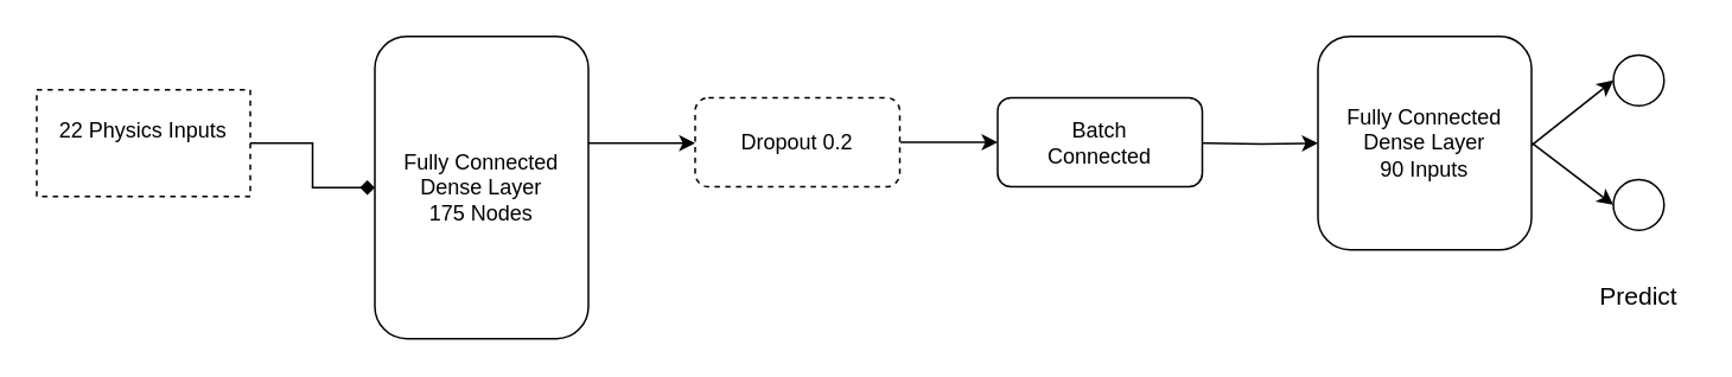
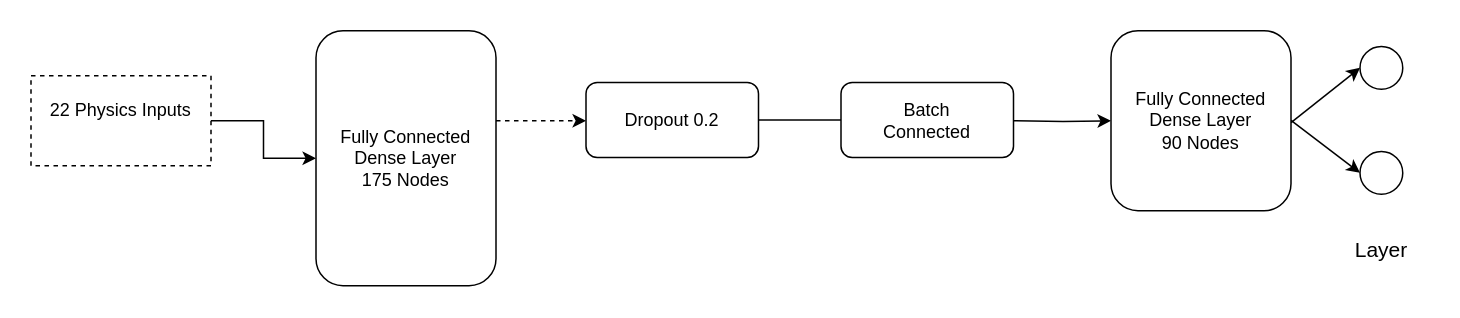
- <mxCell id="7" value="Dropout 0.2" style="rounded=1;whiteSpace=wrap;html=1;dashed=1;" parent="1" vertex="1"><mxGeometry x="390" y="54.5" width="115" height="50" as="geometry" /></mxCell>
+ <mxCell id="7" value="Dropout 0.2" style="rounded=1;whiteSpace=wrap;html=1;" parent="1" vertex="1"><mxGeometry x="390" y="54.5" width="115" height="50" as="geometry" /></mxCell>
- <mxCell id="6" value="" style="edgeStyle=orthogonalEdgeStyle;rounded=0;orthogonalLoop=1;jettySize=auto;html=1;labelBackgroundColor=none;fontSize=13;entryX=0;entryY=0.5;entryDx=0;entryDy=0;" parent="1" source="7" target="14" edge="1"><mxGeometry relative="1" as="geometry"><mxPoint x="600" y="79.5" as="targetPoint" /></mxGeometry></mxCell>
+ <mxCell id="6" value="" style="edgeStyle=orthogonalEdgeStyle;rounded=0;orthogonalLoop=1;jettySize=auto;html=1;labelBackgroundColor=none;fontSize=13;entryX=0;entryY=0.5;entryDx=0;entryDy=0;endArrow=none;" parent="1" source="7" target="14" edge="1"><mxGeometry relative="1" as="geometry"><mxPoint x="600" y="79.5" as="targetPoint" /></mxGeometry></mxCell>
- <mxCell id="4" value="" style="edgeStyle=orthogonalEdgeStyle;rounded=0;orthogonalLoop=1;jettySize=auto;html=1;fontSize=13;labelBackgroundColor=none;" parent="1" source="5" target="7" edge="1"><mxGeometry x="1" y="-120" relative="1" as="geometry"><Array as="points"><mxPoint x="375" y="80" /><mxPoint x="375" y="80" /></Array><mxPoint as="offset" /></mxGeometry></mxCell>
+ <mxCell id="4" value="" style="edgeStyle=orthogonalEdgeStyle;rounded=0;orthogonalLoop=1;jettySize=auto;html=1;fontSize=13;labelBackgroundColor=none;dashed=1;" parent="1" source="5" target="7" edge="1"><mxGeometry x="1" y="-120" relative="1" as="geometry"><Array as="points"><mxPoint x="375" y="80" /><mxPoint x="375" y="80" /></Array><mxPoint as="offset" /></mxGeometry></mxCell>
- <mxCell id="13" value="&lt;div&gt;Fully Connected &lt;br&gt;&lt;/div&gt;&lt;div&gt;Dense Layer&lt;br&gt;&lt;/div&gt;&lt;div&gt;90 Inputs&lt;br&gt;&lt;/div&gt;" style="rounded=1;whiteSpace=wrap;html=1;" parent="1" vertex="1"><mxGeometry x="740" y="20" width="120" height="120" as="geometry" /></mxCell>
+ <mxCell id="13" value="&lt;div&gt;Fully Connected &lt;br&gt;&lt;/div&gt;&lt;div&gt;Dense Layer&lt;br&gt;&lt;/div&gt;&lt;div&gt;90 Nodes&lt;br&gt;&lt;/div&gt;" style="rounded=1;whiteSpace=wrap;html=1;" parent="1" vertex="1"><mxGeometry x="740" y="20" width="120" height="120" as="geometry" /></mxCell>
- <mxCell id="2" value="" style="edgeStyle=orthogonalEdgeStyle;rounded=0;orthogonalLoop=1;jettySize=auto;html=1;entryX=0;entryY=0.5;entryDx=0;entryDy=0;endArrow=diamond;" parent="1" source="3" target="5" edge="1"><mxGeometry relative="1" as="geometry"><mxPoint x="220" y="80" as="targetPoint" /></mxGeometry></mxCell>
+ <mxCell id="2" value="" style="edgeStyle=orthogonalEdgeStyle;rounded=0;orthogonalLoop=1;jettySize=auto;html=1;entryX=0;entryY=0.5;entryDx=0;entryDy=0;" parent="1" source="3" target="5" edge="1"><mxGeometry relative="1" as="geometry"><mxPoint x="220" y="80" as="targetPoint" /></mxGeometry></mxCell>
- <mxCell id="11" value="Predict" style="text;html=1;resizable=0;autosize=1;align=center;verticalAlign=middle;points=[];fillColor=none;strokeColor=none;rounded=0;fontSize=14;" parent="1" vertex="1"><mxGeometry x="890.25" y="156.25" width="60" height="20" as="geometry" /></mxCell>
+ <mxCell id="11" value="Layer" style="text;html=1;resizable=0;autosize=1;align=center;verticalAlign=middle;points=[];fillColor=none;strokeColor=none;rounded=0;fontSize=14;" parent="1" vertex="1"><mxGeometry x="890.25" y="156.25" width="60" height="20" as="geometry" /></mxCell>
